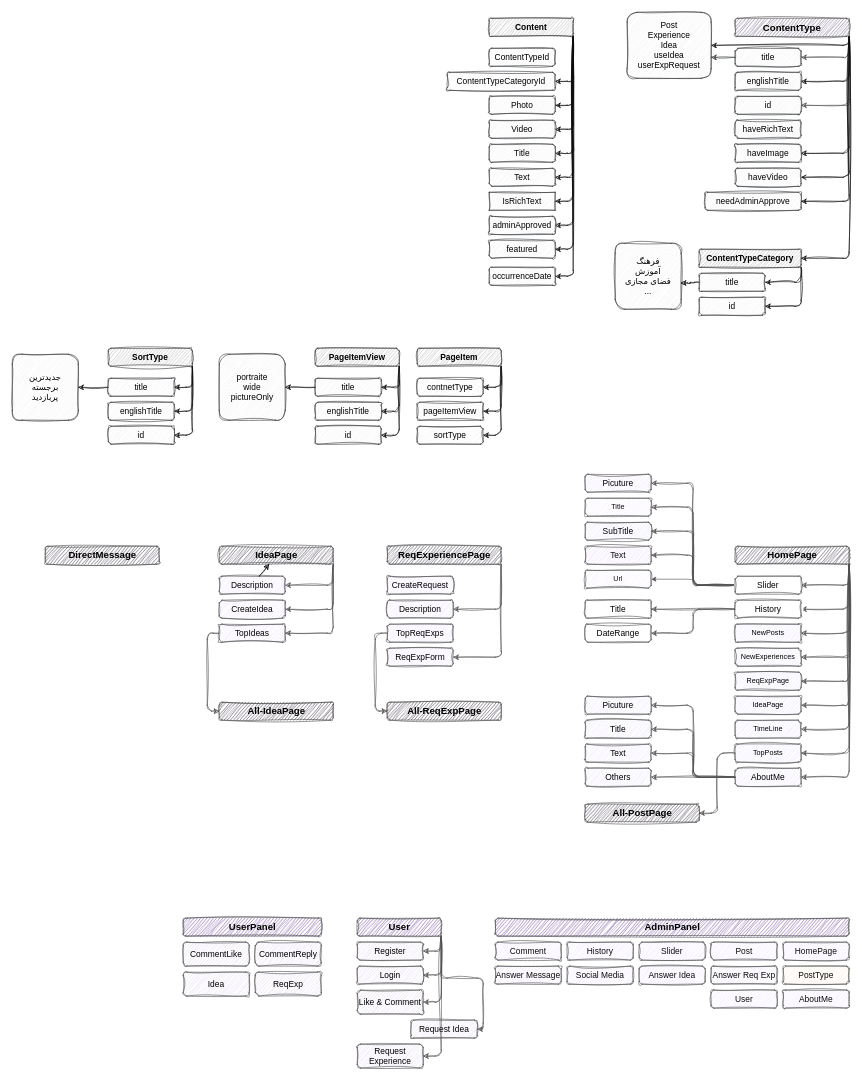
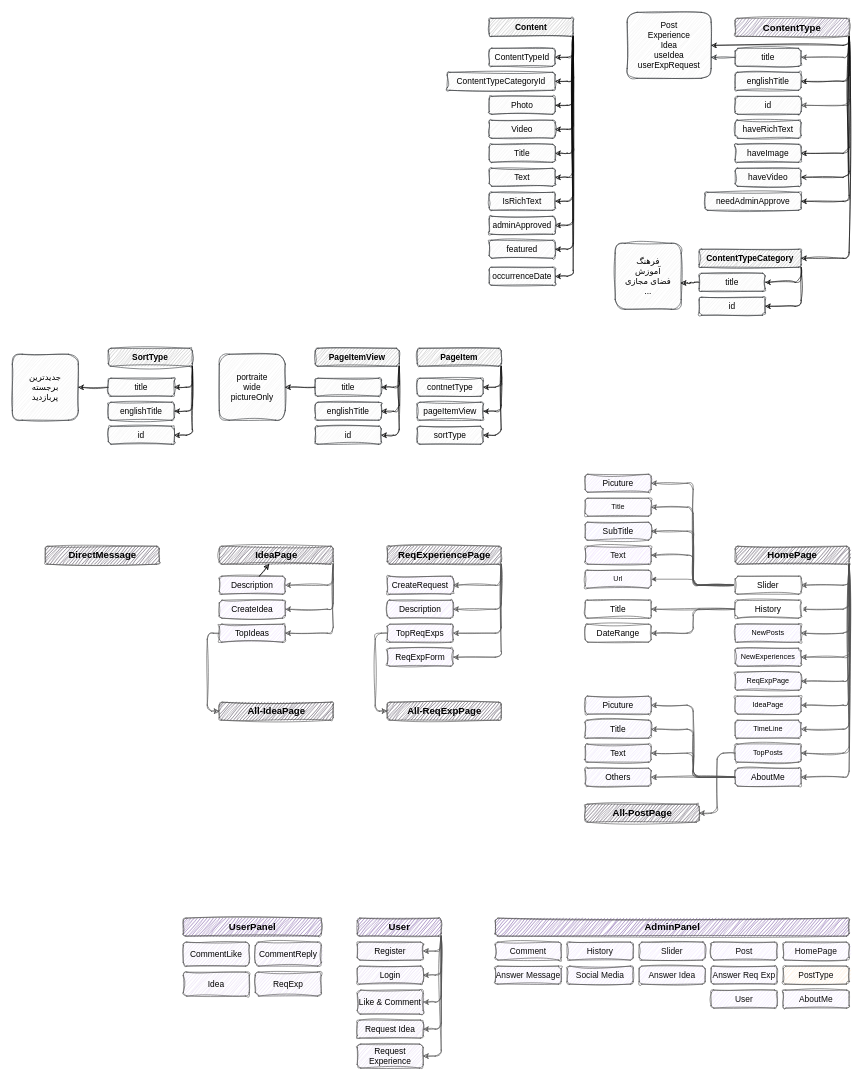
+ <mxCell id="116" style="edgeStyle=orthogonalEdgeStyle;sketch=1;hachureGap=4;jiggle=2;curveFitting=1;html=1;exitX=1;exitY=1;exitDx=0;exitDy=0;entryX=1;entryY=0.5;entryDx=0;entryDy=0;strokeColor=#0D0D0D;fontFamily=Architects Daughter;fontSource=https%3A%2F%2Ffonts.googleapis.com%2Fcss%3Ffamily%3DArchitects%2BDaughter;fontSize=16;" edge="1" parent="1" source="126" target="128"><mxGeometry relative="1" as="geometry" /></mxCell>
- <mxCell id="133" value="IsRichText" style="whiteSpace=wrap;html=1;sketch=1;curveFitting=1;jiggle=2;strokeColor=#36393d;labelBackgroundColor=none;fillColor=#eeeeee;fontColor=#000000;fontStyle=0;fontSize=14;rounded=0;" vertex="1" parent="1"><mxGeometry x="815" y="320" width="110" height="30" as="geometry" /></mxCell>
+ <mxCell id="133" value="IsRichText" style="whiteSpace=wrap;html=1;rounded=1;sketch=1;curveFitting=1;jiggle=2;strokeColor=#36393d;labelBackgroundColor=none;fillColor=#eeeeee;fontColor=#000000;fontStyle=0;fontSize=14;" vertex="1" parent="1"><mxGeometry x="815" y="320" width="110" height="30" as="geometry" /></mxCell>
+ <mxCell id="53" style="edgeStyle=orthogonalEdgeStyle;html=1;exitX=1;exitY=1;exitDx=0;exitDy=0;entryX=1;entryY=0.5;entryDx=0;entryDy=0;sketch=1;curveFitting=1;jiggle=2;rounded=1;strokeColor=#4f4f4f;" parent="1" source="57" target="58" edge="1"><mxGeometry relative="1" as="geometry" /></mxCell>
+ <mxCell id="55" style="edgeStyle=orthogonalEdgeStyle;html=1;exitX=1;exitY=1;exitDx=0;exitDy=0;entryX=1;entryY=0.5;entryDx=0;entryDy=0;sketch=1;curveFitting=1;jiggle=2;rounded=1;strokeColor=#4f4f4f;" parent="1" source="57" target="61" edge="1"><mxGeometry relative="1" as="geometry" /></mxCell>
- <mxCell id="9" value="Request Idea" style="whiteSpace=wrap;html=1;rounded=1;sketch=1;curveFitting=1;jiggle=2;strokeColor=#4f4f4f;fillColor=#DFD1F0;fontSize=14;fontColor=#000000;" parent="1" vertex="1"><mxGeometry x="685" y="1700" width="110" height="30" as="geometry" /></mxCell>
+ <mxCell id="9" value="Request Idea" style="whiteSpace=wrap;html=1;rounded=1;sketch=1;curveFitting=1;jiggle=2;strokeColor=#4f4f4f;fillColor=#DFD1F0;fontSize=14;fontColor=#000000;" parent="1" vertex="1"><mxGeometry x="595" y="1700" width="110" height="30" as="geometry" /></mxCell>
